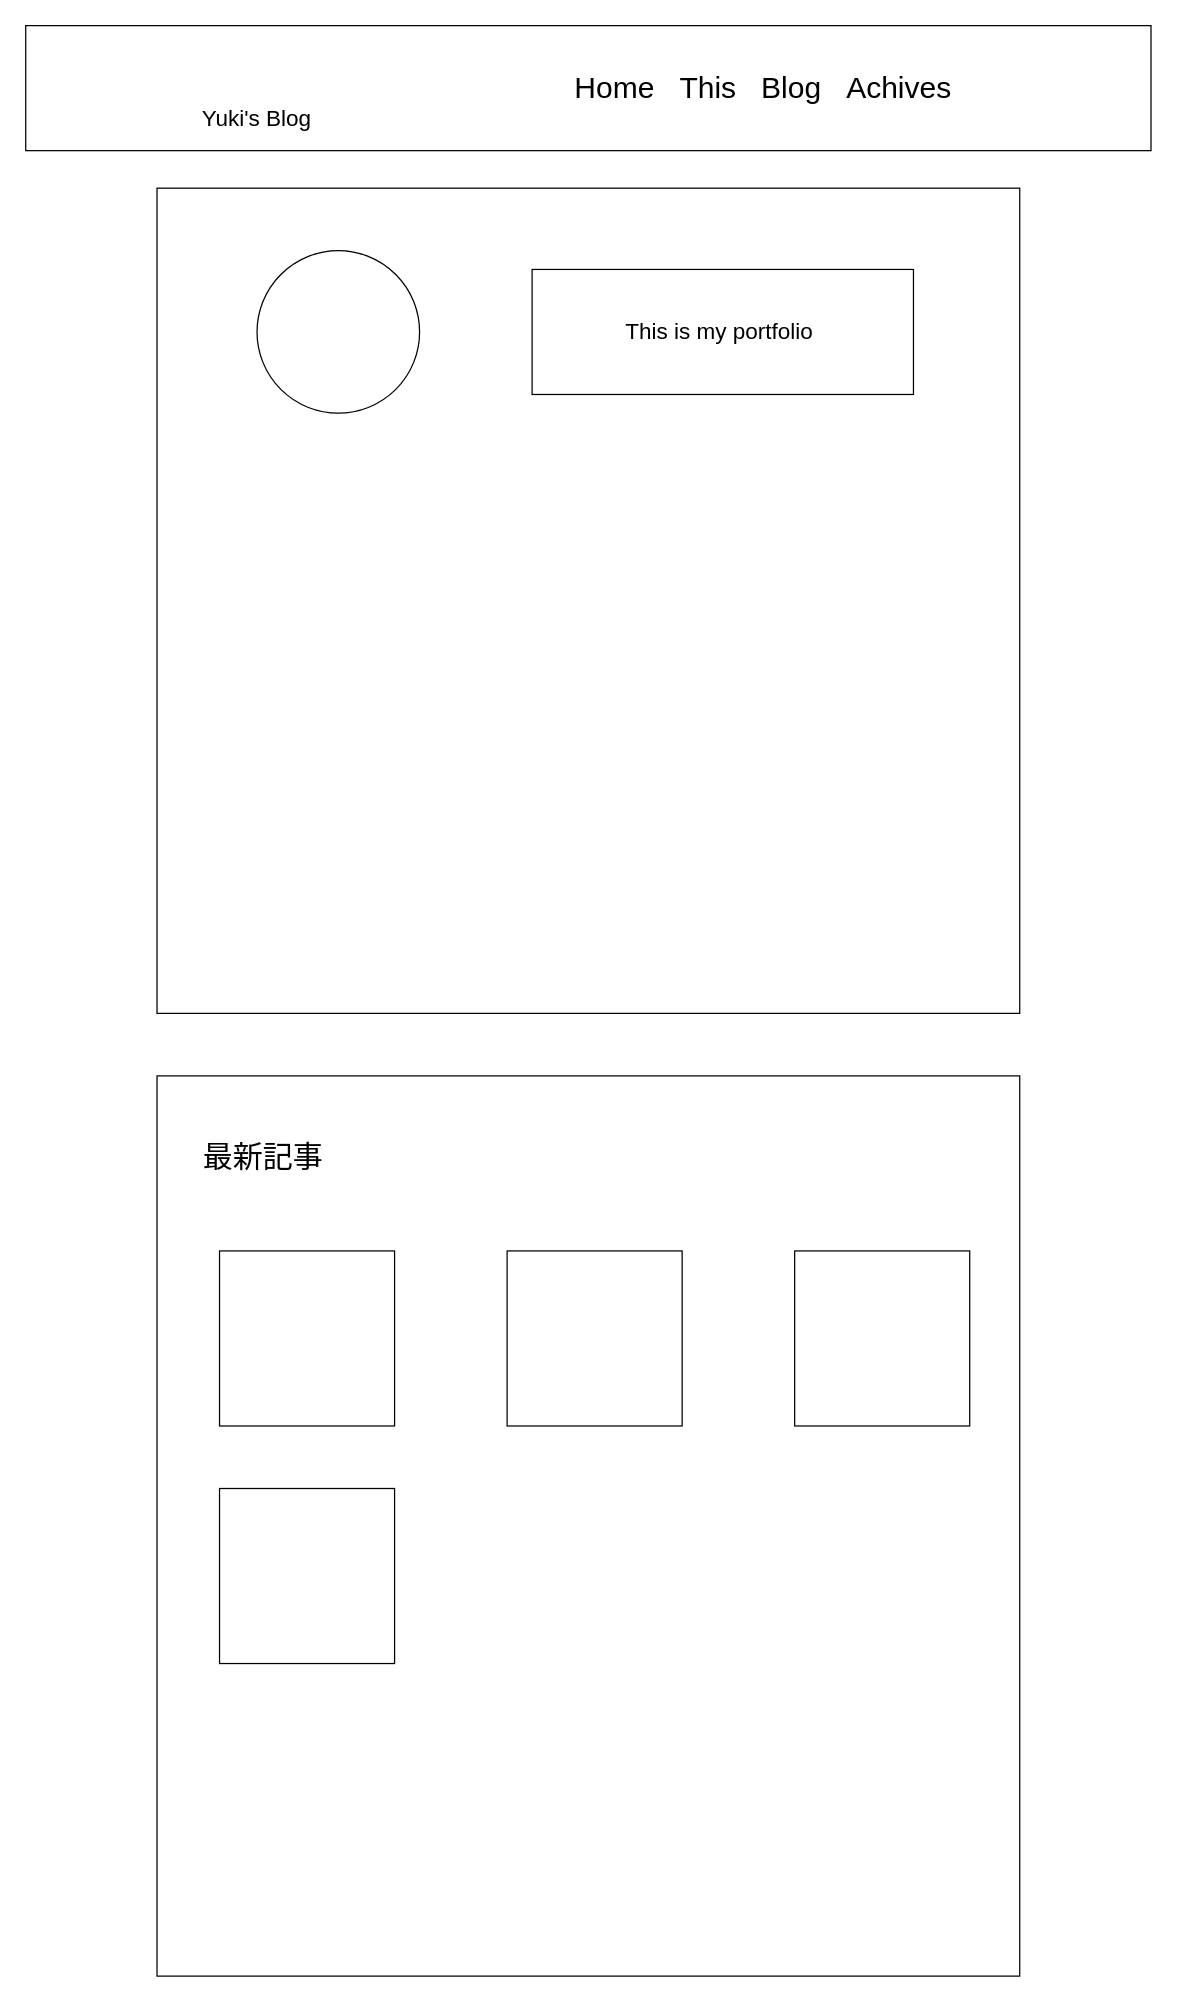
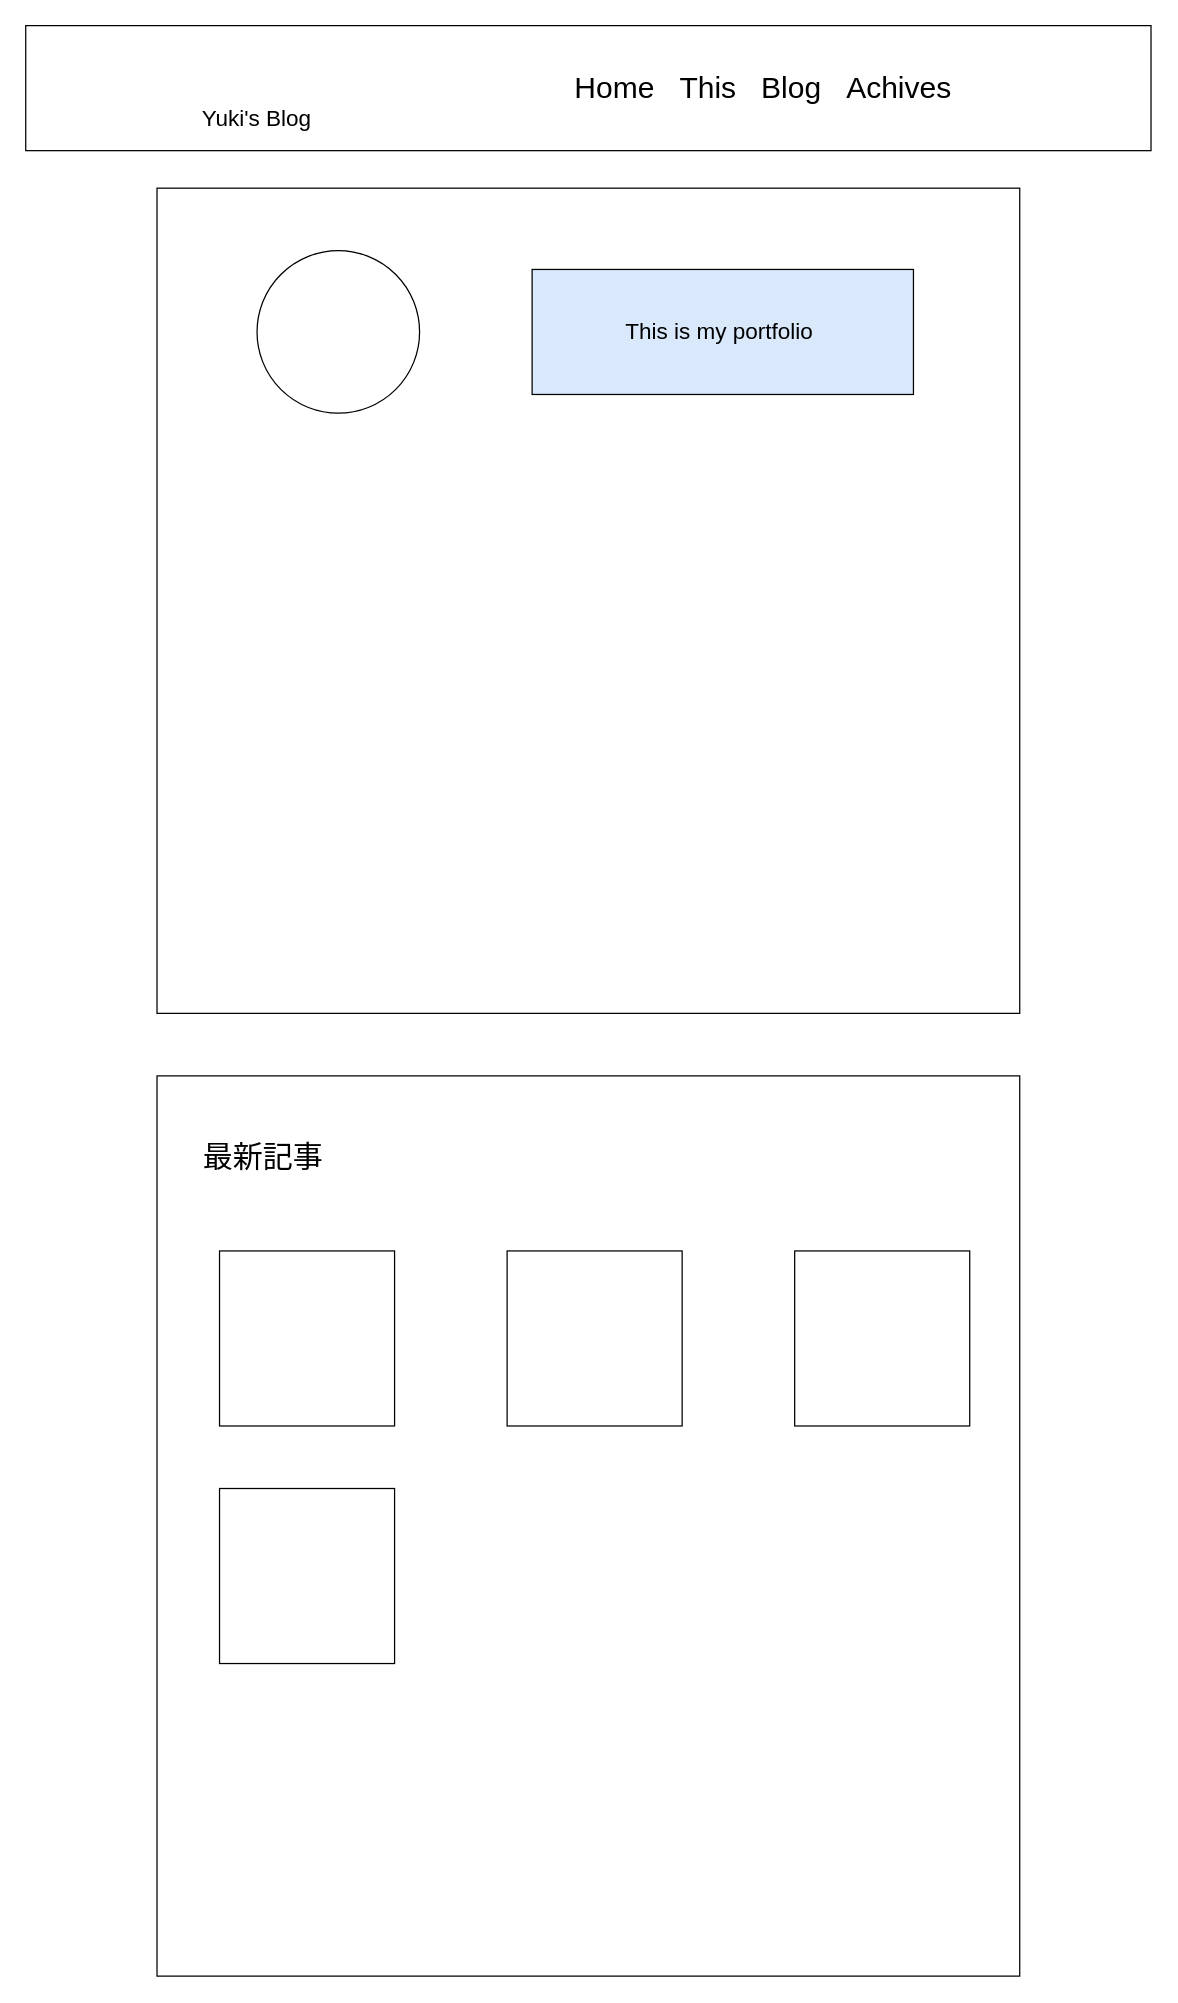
- <mxCell id="5" value="This is my portfolio&amp;nbsp;" style="rounded=0;whiteSpace=wrap;html=1;fontSize=18;" parent="1" vertex="1"><mxGeometry x="425" y="215" width="305" height="100" as="geometry" /></mxCell>
+ <mxCell id="5" value="This is my portfolio&amp;nbsp;" style="rounded=0;whiteSpace=wrap;html=1;fontSize=18;fillColor=#dae8fc;" parent="1" vertex="1"><mxGeometry x="425" y="215" width="305" height="100" as="geometry" /></mxCell>
